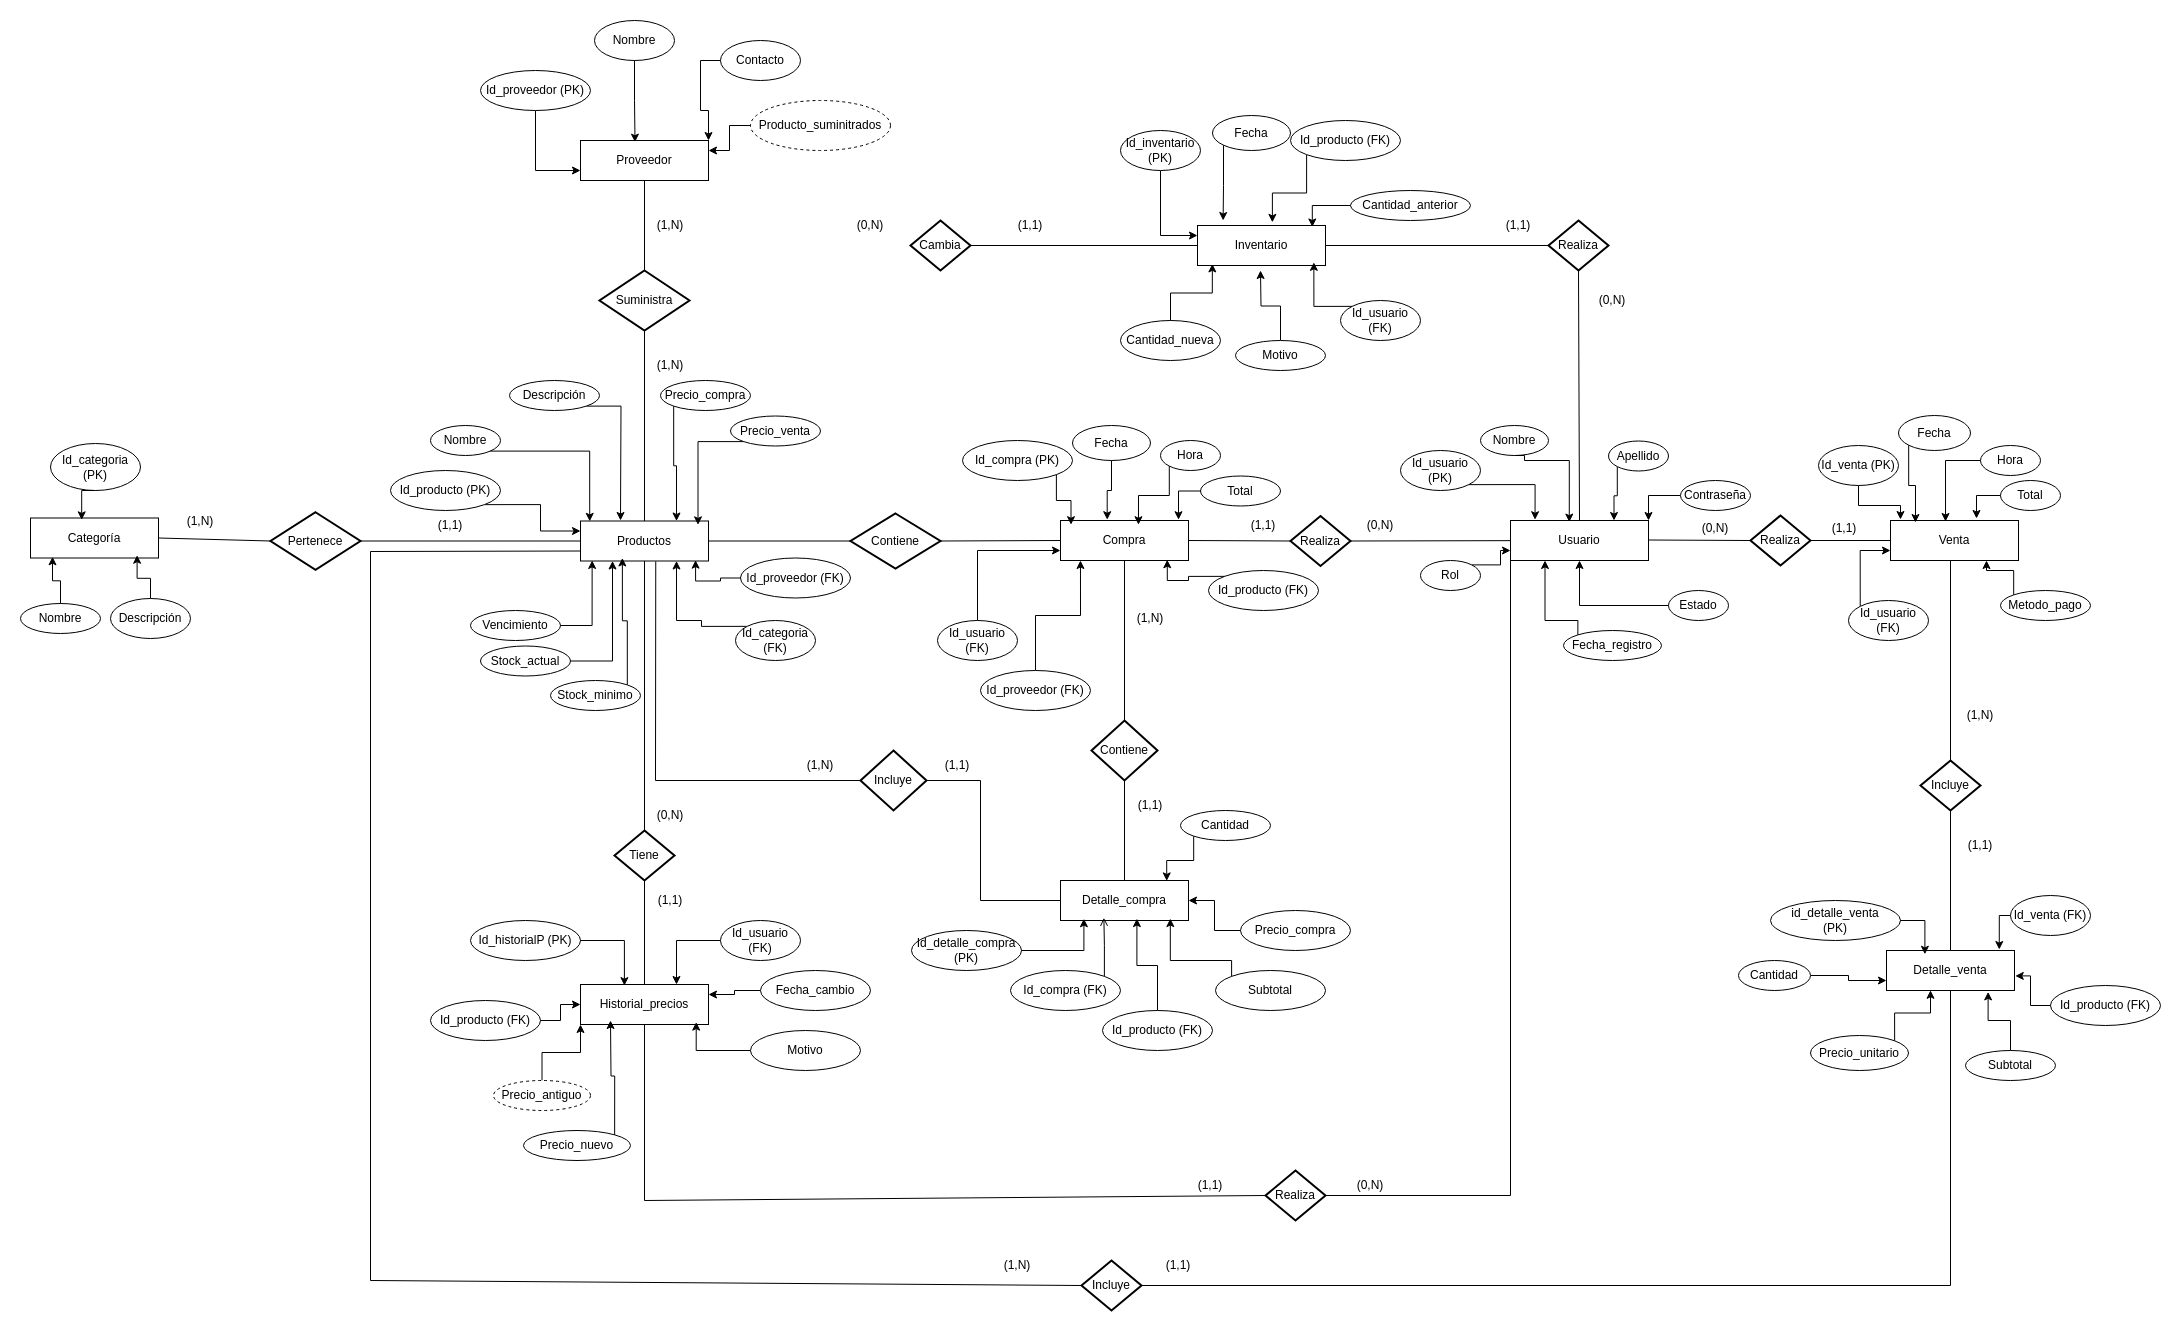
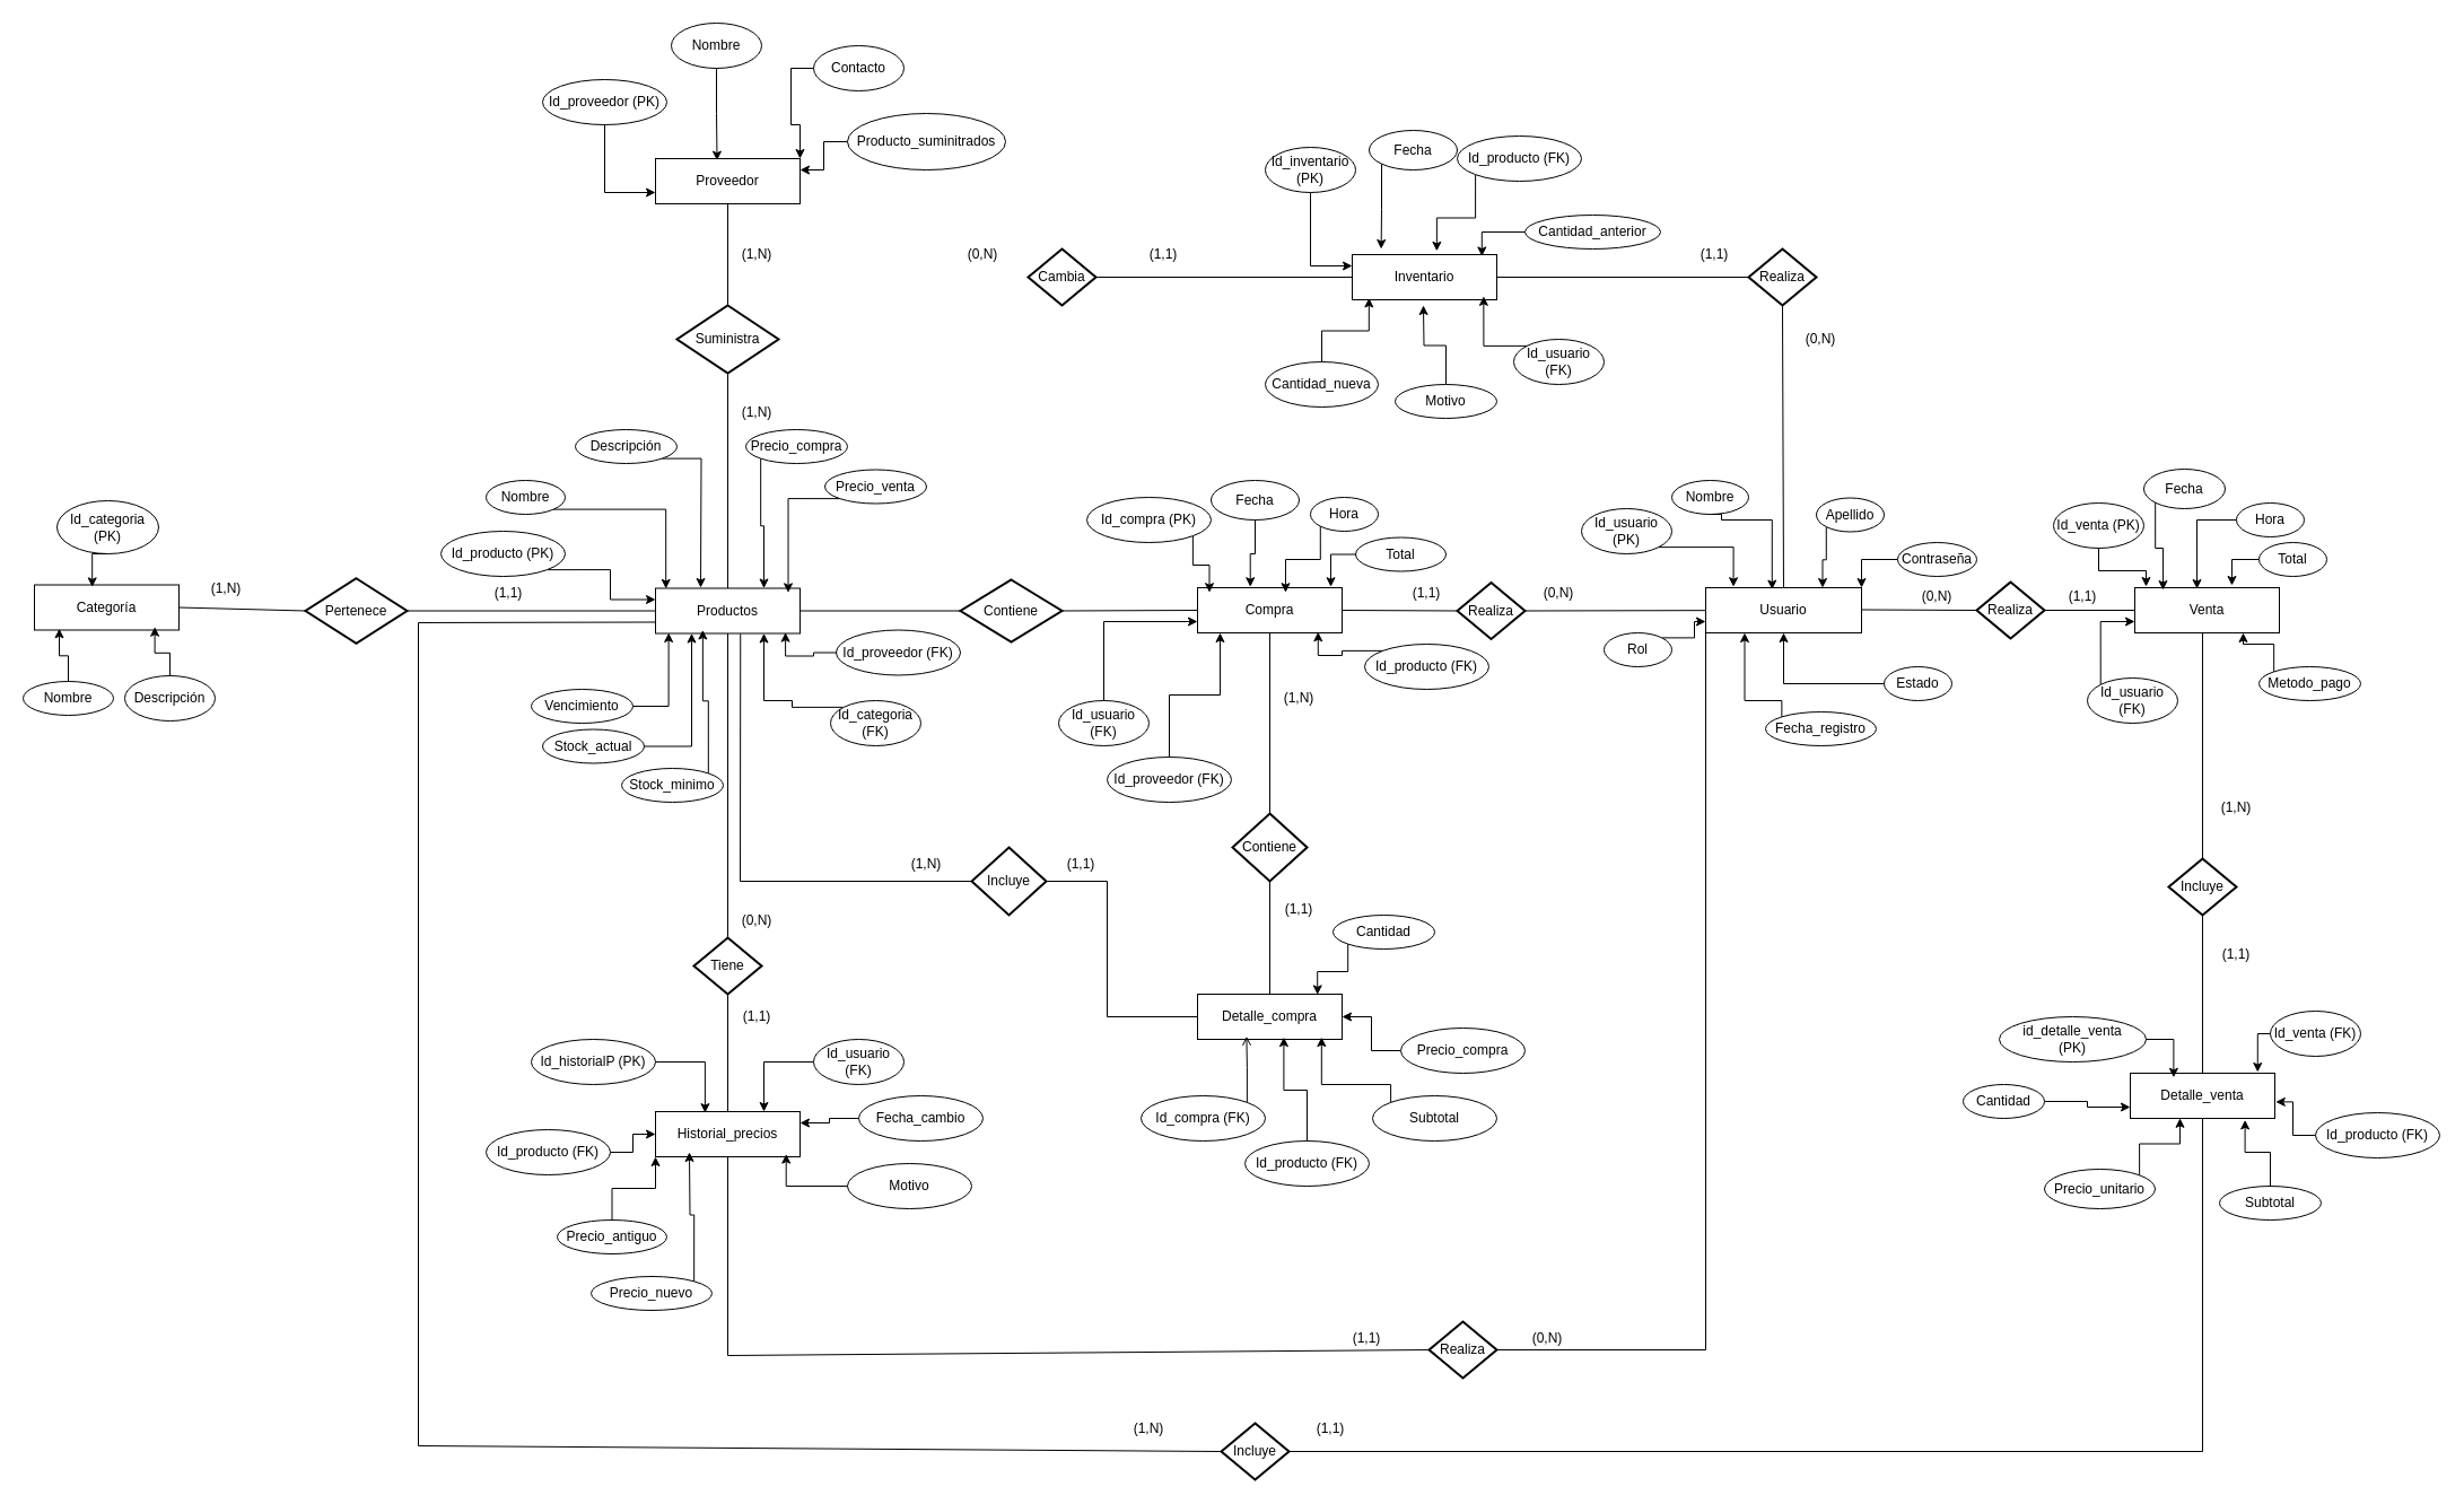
- <mxCell id="63" value="Producto_suminitrados" style="ellipse;whiteSpace=wrap;html=1;dashed=1;" vertex="1" parent="1"><mxGeometry x="750" y="100" width="140" height="50" as="geometry" /></mxCell>
+ <mxCell id="63" value="Producto_suminitrados" style="ellipse;whiteSpace=wrap;html=1;" vertex="1" parent="1"><mxGeometry x="750" y="100" width="140" height="50" as="geometry" /></mxCell>
- <mxCell id="109" value="Id_detalle_compra (PK)" style="ellipse;whiteSpace=wrap;html=1;" vertex="1" parent="1"><mxGeometry x="911" y="930" width="110" height="40" as="geometry" /></mxCell>
- <mxCell id="192" style="edgeStyle=orthogonalEdgeStyle;rounded=0;orthogonalLoop=1;jettySize=auto;html=1;exitX=1;exitY=0.5;exitDx=0;exitDy=0;entryX=0.183;entryY=0.955;entryDx=0;entryDy=0;entryPerimeter=0;" edge="1" parent="1" source="109" target="27"><mxGeometry relative="1" as="geometry" /></mxCell>
- <mxCell id="121" value="Precio_antiguo" style="ellipse;whiteSpace=wrap;html=1;dashed=1;" vertex="1" parent="1"><mxGeometry x="493" y="1080" width="97" height="30" as="geometry" /></mxCell>
+ <mxCell id="121" value="Precio_antiguo" style="ellipse;whiteSpace=wrap;html=1;" vertex="1" parent="1"><mxGeometry x="493" y="1080" width="97" height="30" as="geometry" /></mxCell>
